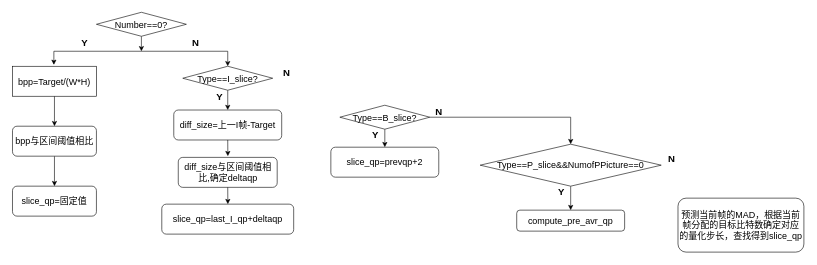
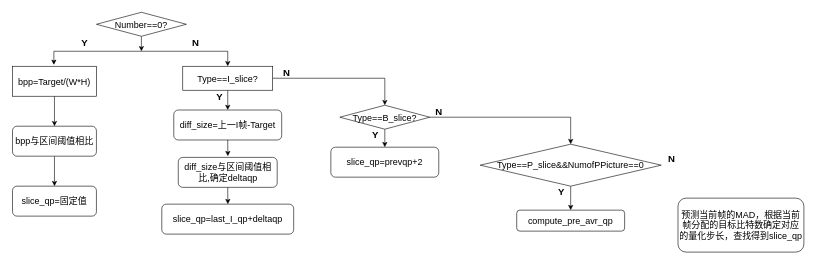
- <mxCell id="21" value="&lt;font style=&quot;font-size: 15px&quot;&gt;Type==I_slice?&lt;/font&gt;" style="rhombus;whiteSpace=wrap;html=1;flipH=1;flipV=0;" vertex="1" parent="19"><mxGeometry x="35" width="150" height="40" as="geometry" /></mxCell>
+ <mxCell id="21" value="&lt;font style=&quot;font-size: 15px&quot;&gt;Type==I_slice?&lt;/font&gt;" style="whiteSpace=wrap;html=1;flipH=1;flipV=0;rounded=0;" vertex="1" parent="19"><mxGeometry x="35" width="150" height="40" as="geometry" /></mxCell>
+ <mxCell id="29" style="edgeStyle=orthogonalEdgeStyle;rounded=0;orthogonalLoop=1;jettySize=auto;html=1;exitX=1;exitY=0.5;exitDx=0;exitDy=0;entryX=0.5;entryY=0;entryDx=0;entryDy=0;startArrow=none;startFill=0;endArrow=classic;endFill=1;" edge="1" parent="1" source="21" target="8"><mxGeometry relative="1" as="geometry" /></mxCell>
